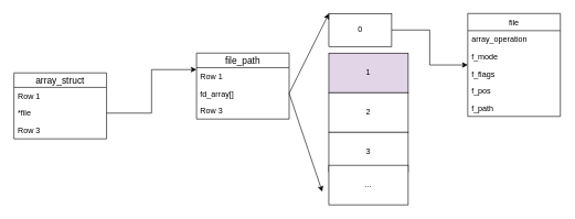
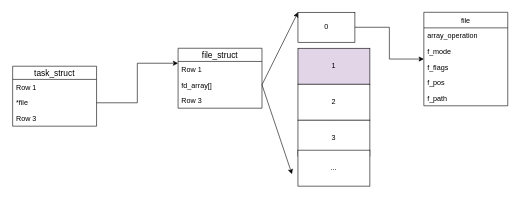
- <mxCell id="6" value="file_path" style="swimlane;fontStyle=0;childLayout=stackLayout;horizontal=1;startSize=22;horizontalStack=0;resizeParent=1;resizeParentMax=0;resizeLast=0;collapsible=1;marginBottom=0;align=center;fontSize=14;" vertex="1" parent="1"><mxGeometry x="296" y="80" width="140" height="100" as="geometry" /></mxCell>
+ <mxCell id="6" value="file_struct" style="swimlane;fontStyle=0;childLayout=stackLayout;horizontal=1;startSize=22;horizontalStack=0;resizeParent=1;resizeParentMax=0;resizeLast=0;collapsible=1;marginBottom=0;align=center;fontSize=14;" vertex="1" parent="1"><mxGeometry x="296" y="80" width="140" height="100" as="geometry" /></mxCell>
- <mxCell id="2" value="array_struct" style="swimlane;fontStyle=0;childLayout=stackLayout;horizontal=1;startSize=22;horizontalStack=0;resizeParent=1;resizeParentMax=0;resizeLast=0;collapsible=1;marginBottom=0;align=center;fontSize=14;" vertex="1" parent="1"><mxGeometry x="20" y="110" width="140" height="100" as="geometry" /></mxCell>
+ <mxCell id="2" value="task_struct" style="swimlane;fontStyle=0;childLayout=stackLayout;horizontal=1;startSize=22;horizontalStack=0;resizeParent=1;resizeParentMax=0;resizeLast=0;collapsible=1;marginBottom=0;align=center;fontSize=14;" vertex="1" parent="1"><mxGeometry x="20" y="110" width="140" height="100" as="geometry" /></mxCell>
